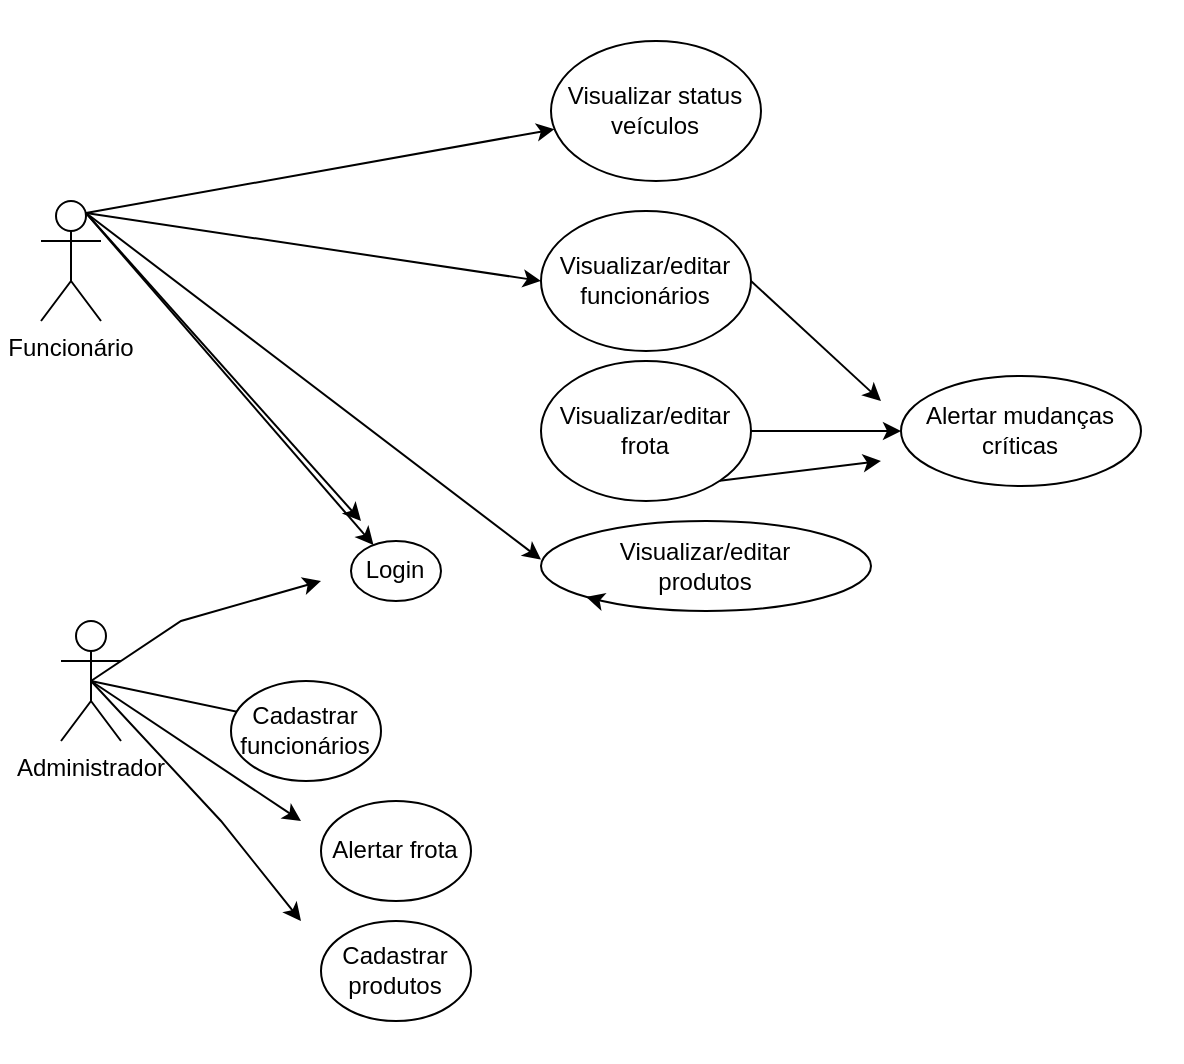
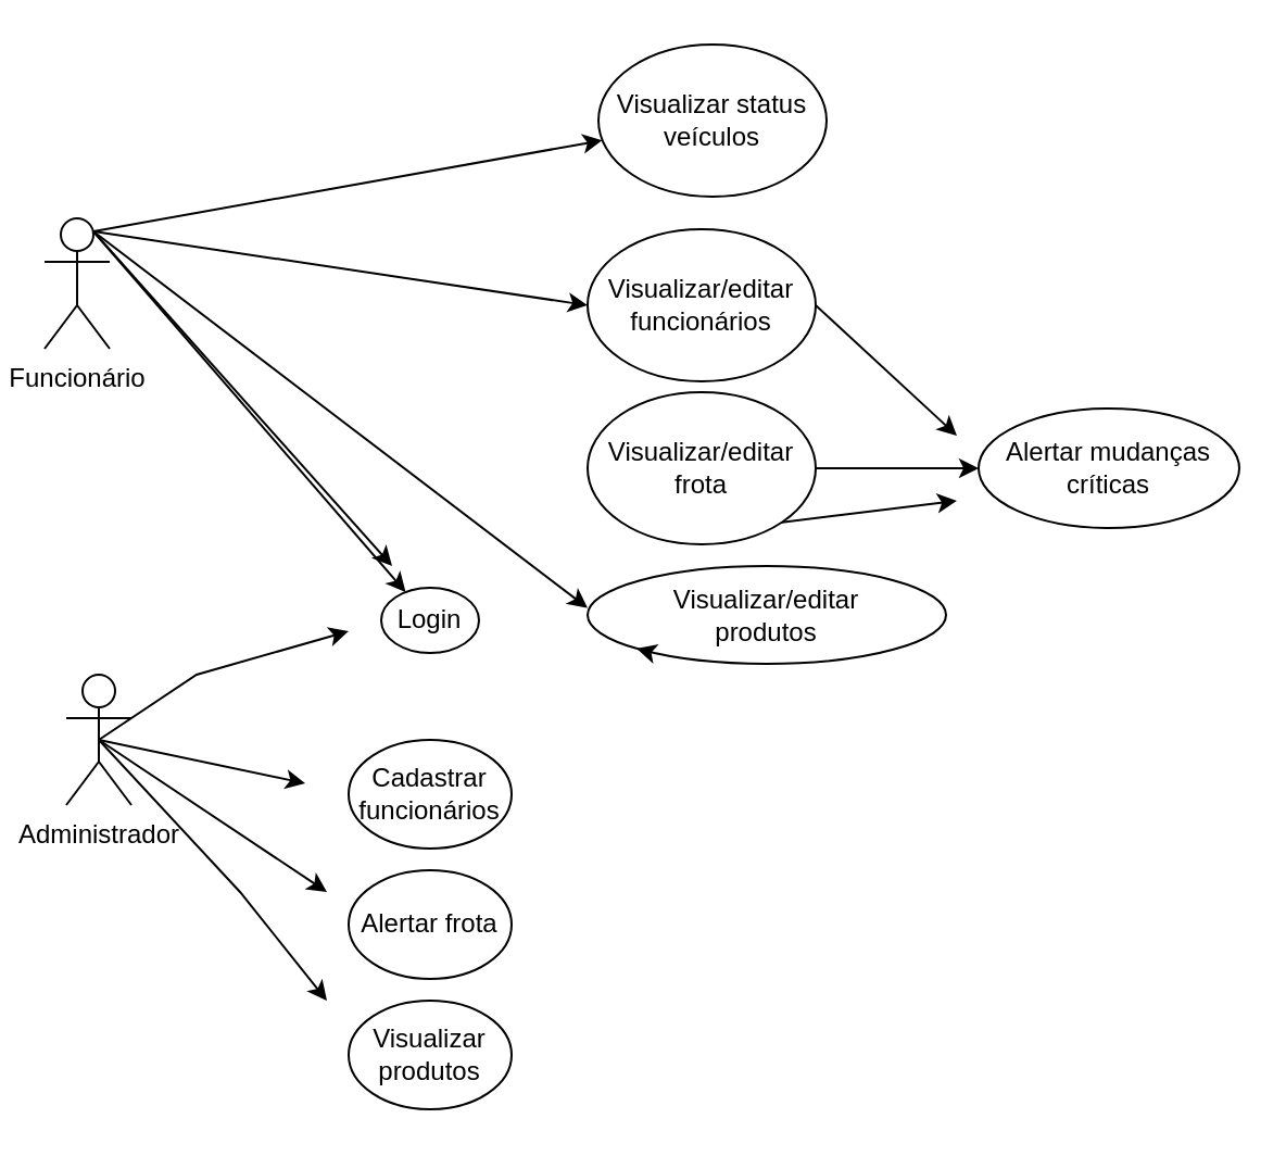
- <mxCell id="13" value="Cadastrar funcionários" style="ellipse;whiteSpace=wrap;html=1;" vertex="1" parent="1"><mxGeometry x="115" y="340" width="75" height="50" as="geometry" /></mxCell>
+ <mxCell id="13" value="Cadastrar funcionários" style="ellipse;whiteSpace=wrap;html=1;" vertex="1" parent="1"><mxGeometry x="160" y="340" width="75" height="50" as="geometry" /></mxCell>
- <mxCell id="15" value="Cadastrar produtos" style="ellipse;whiteSpace=wrap;html=1;" vertex="1" parent="1"><mxGeometry x="160" y="460" width="75" height="50" as="geometry" /></mxCell>
+ <mxCell id="15" value="Visualizar produtos" style="ellipse;whiteSpace=wrap;html=1;" vertex="1" parent="1"><mxGeometry x="160" y="460" width="75" height="50" as="geometry" /></mxCell>
